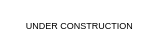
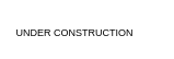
- <mxCell id="2" value="UNDER CONSTRUCTION" style="text;html=1;align=center;verticalAlign=middle;resizable=0;points=[];autosize=1;strokeColor=none;fillColor=none;" parent="1" vertex="1"><mxGeometry x="20" y="20" width="170" height="30" as="geometry" /></mxCell>
+ <mxCell id="2" value="UNDER CONSTRUCTION" style="text;html=1;align=center;verticalAlign=middle;resizable=0;points=[];autosize=1;strokeColor=none;fillColor=none;" parent="1" vertex="1"><mxGeometry x="5" y="25" width="170" height="30" as="geometry" /></mxCell>
